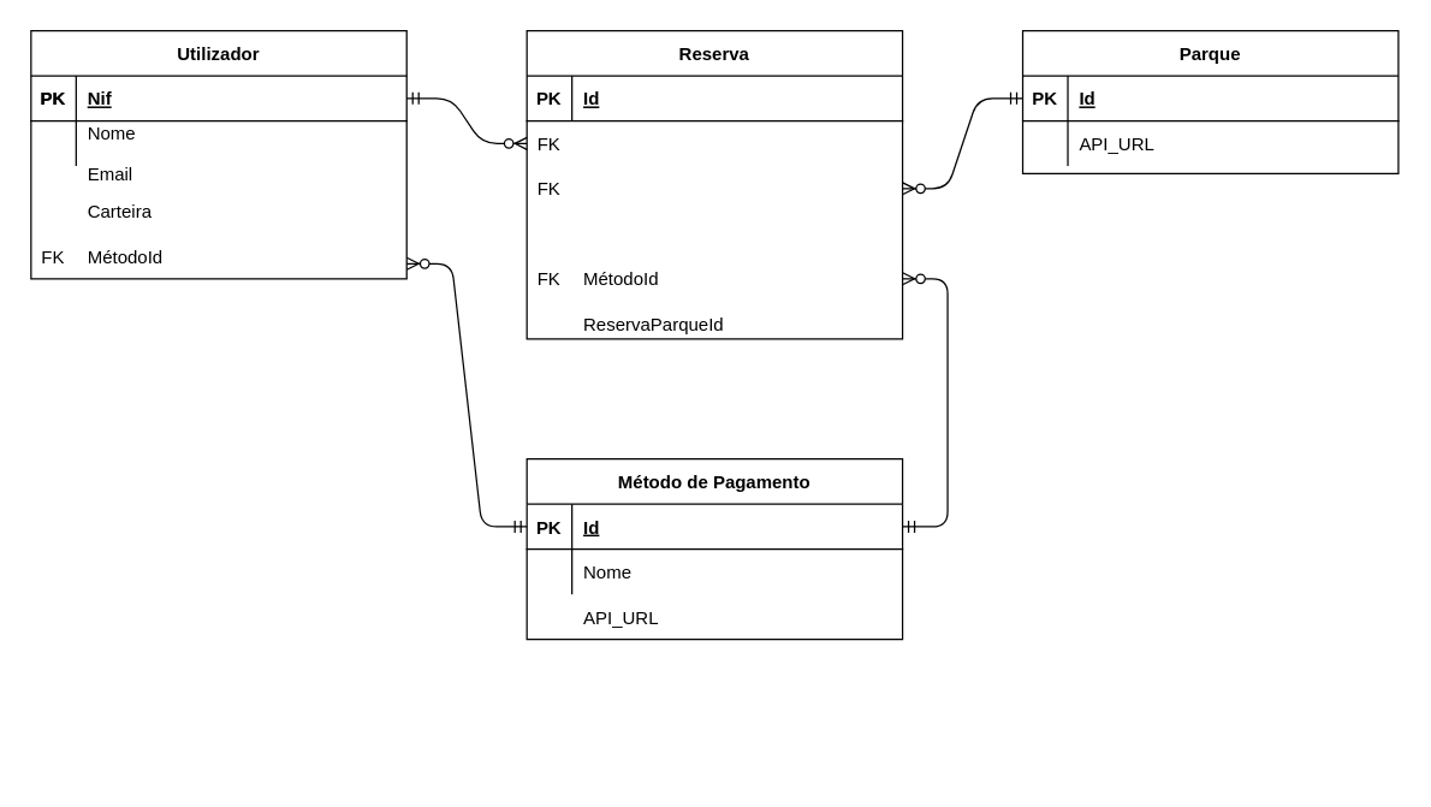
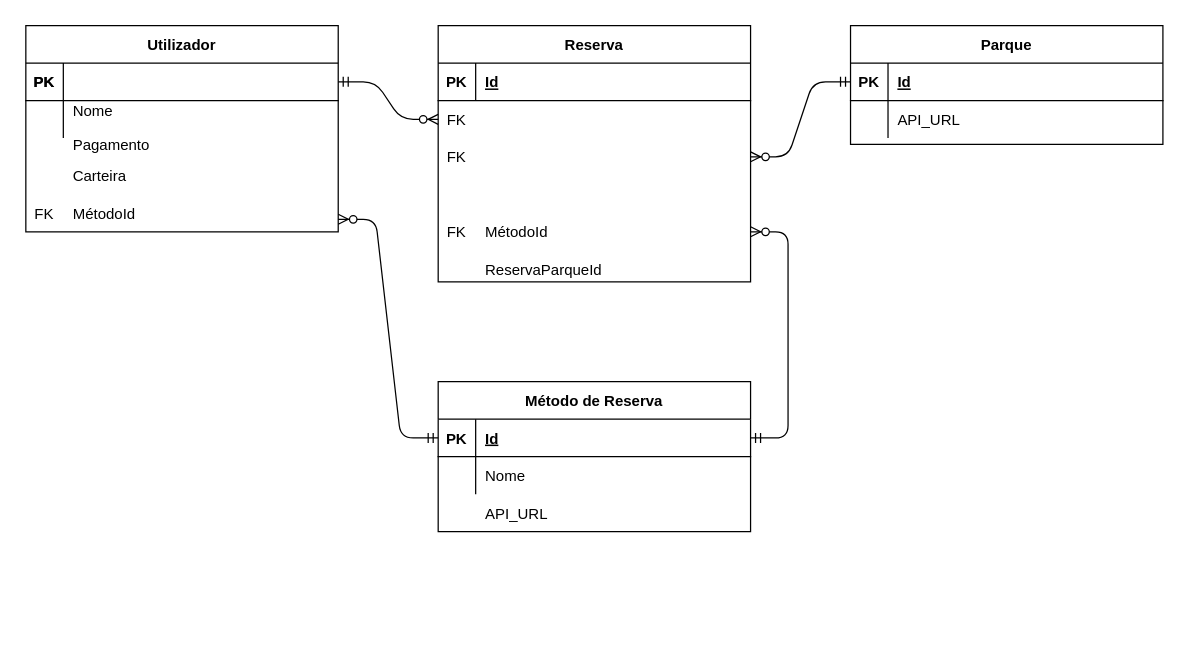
- <mxCell id="13" value="Nif" style="shape=partialRectangle;overflow=hidden;connectable=0;fillColor=none;top=0;left=0;bottom=0;right=0;align=left;spacingLeft=6;fontStyle=5;" parent="11" vertex="1"><mxGeometry x="30" width="220" height="30" as="geometry" /></mxCell>
- <mxCell id="17" value="Email" style="shape=partialRectangle;overflow=hidden;connectable=0;fillColor=none;top=0;left=0;bottom=0;right=0;align=left;spacingLeft=6;" parent="1" vertex="1"><mxGeometry x="50" y="100" width="220" height="30" as="geometry" /></mxCell>
+ <mxCell id="17" value="Pagamento" style="shape=partialRectangle;overflow=hidden;connectable=0;fillColor=none;top=0;left=0;bottom=0;right=0;align=left;spacingLeft=6;" parent="1" vertex="1"><mxGeometry x="50" y="100" width="220" height="30" as="geometry" /></mxCell>
- <mxCell id="35" value="Método de Pagamento" style="shape=table;startSize=30;container=1;collapsible=1;childLayout=tableLayout;fixedRows=1;rowLines=0;fontStyle=1;align=center;resizeLast=1;" parent="1" vertex="1"><mxGeometry x="350" y="305" width="250" height="120" as="geometry" /></mxCell>
+ <mxCell id="35" value="Método de Reserva" style="shape=table;startSize=30;container=1;collapsible=1;childLayout=tableLayout;fixedRows=1;rowLines=0;fontStyle=1;align=center;resizeLast=1;" parent="1" vertex="1"><mxGeometry x="350" y="305" width="250" height="120" as="geometry" /></mxCell>
